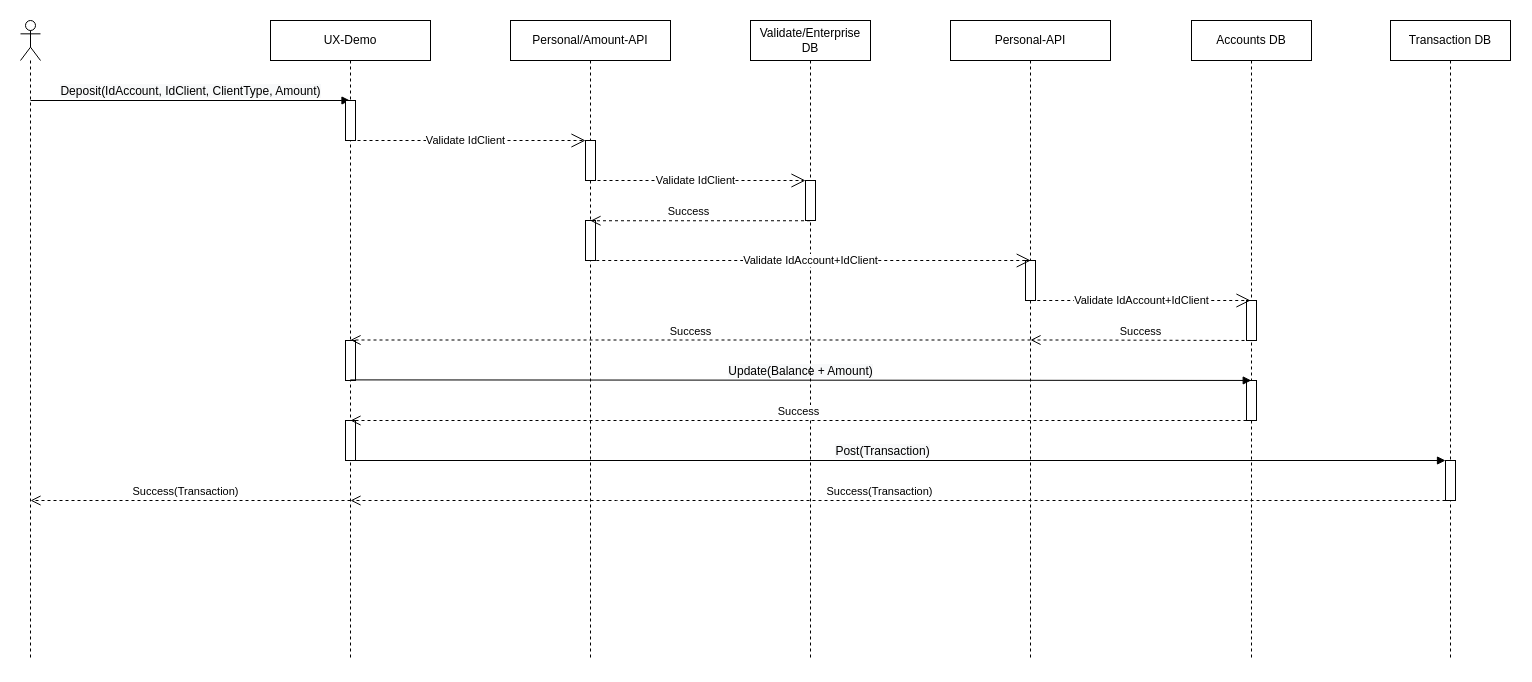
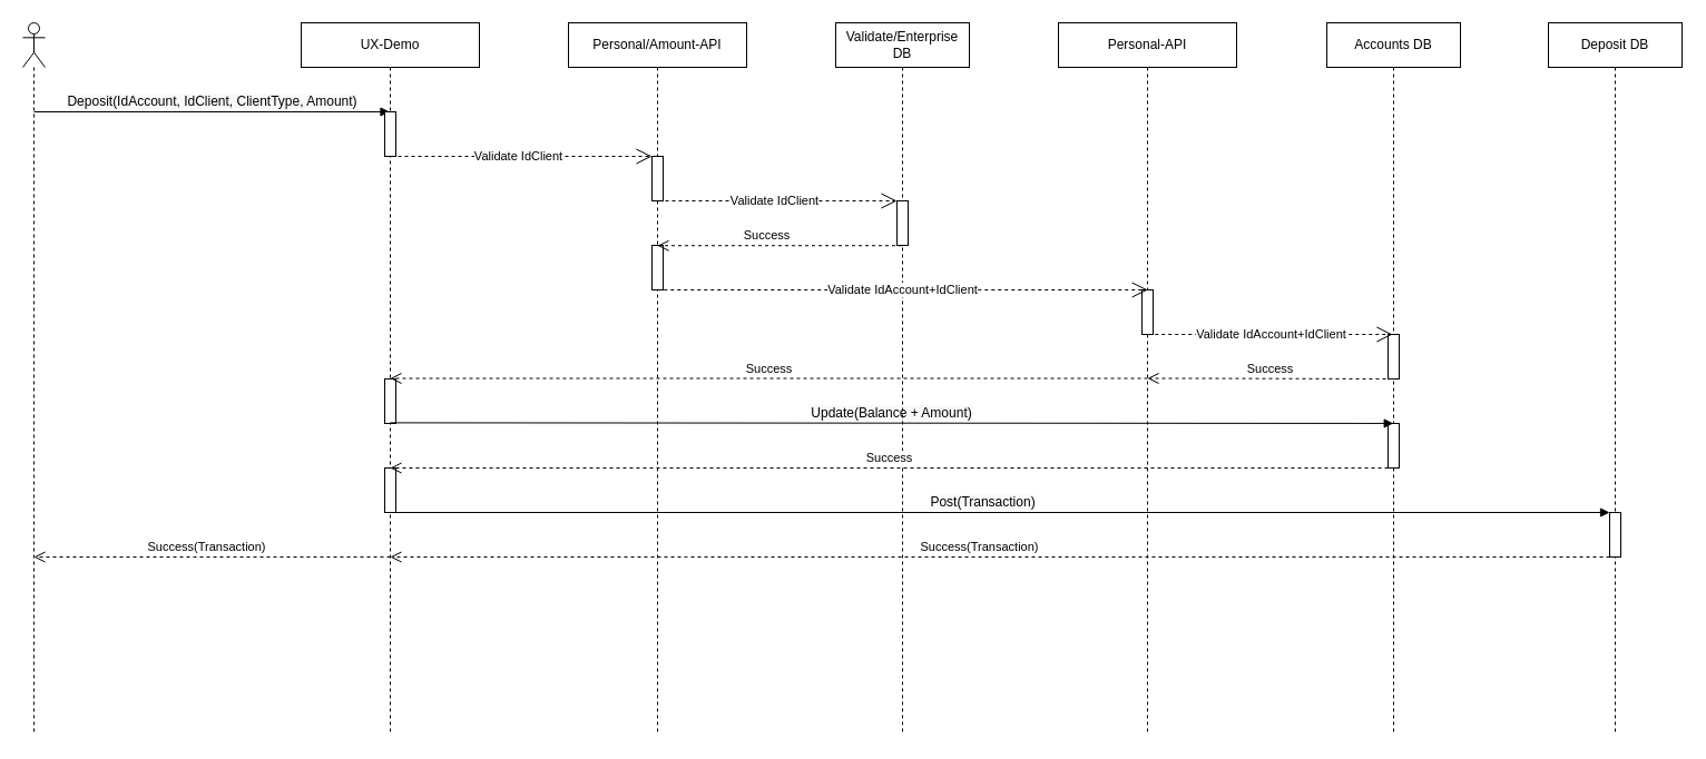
- <mxCell id="20" value="Transaction DB" style="shape=umlLifeline;perimeter=lifelinePerimeter;whiteSpace=wrap;html=1;container=1;collapsible=0;recursiveResize=0;outlineConnect=0;" vertex="1" parent="1"><mxGeometry x="1390" y="20" width="120" height="640" as="geometry" /></mxCell>
+ <mxCell id="20" value="Deposit DB" style="shape=umlLifeline;perimeter=lifelinePerimeter;whiteSpace=wrap;html=1;container=1;collapsible=0;recursiveResize=0;outlineConnect=0;" vertex="1" parent="1"><mxGeometry x="1390" y="20" width="120" height="640" as="geometry" /></mxCell>
